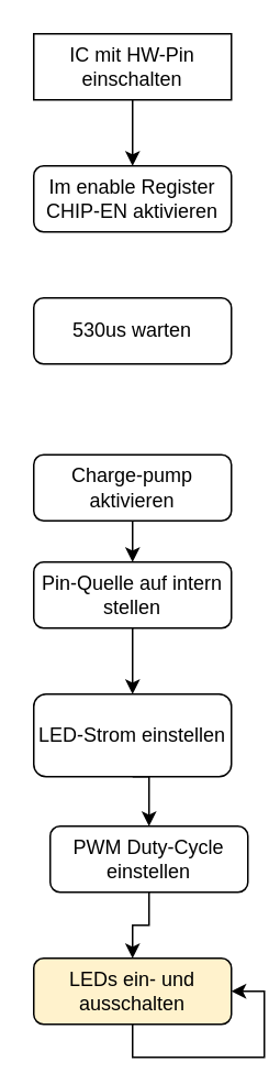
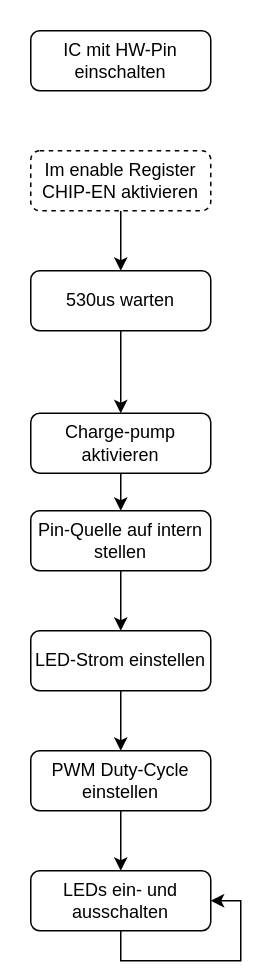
- <mxCell id="3" value="IC mit HW-Pin einschalten" style="whiteSpace=wrap;html=1;rounded=0;" vertex="1" parent="1"><mxGeometry x="20" y="20" width="120" height="40" as="geometry" /></mxCell>
+ <mxCell id="3" value="IC mit HW-Pin einschalten" style="rounded=1;whiteSpace=wrap;html=1;" vertex="1" parent="1"><mxGeometry x="20" y="20" width="120" height="40" as="geometry" /></mxCell>
- <mxCell id="2" style="edgeStyle=orthogonalEdgeStyle;rounded=0;orthogonalLoop=1;jettySize=auto;html=1;exitX=0.5;exitY=1;exitDx=0;exitDy=0;entryX=0.5;entryY=0;entryDx=0;entryDy=0;" edge="1" parent="1" source="3" target="5"><mxGeometry relative="1" as="geometry" /></mxCell>
- <mxCell id="5" value="Im enable Register CHIP-EN aktivieren" style="rounded=1;whiteSpace=wrap;html=1;" vertex="1" parent="1"><mxGeometry x="20" y="100" width="120" height="40" as="geometry" /></mxCell>
+ <mxCell id="5" value="Im enable Register CHIP-EN aktivieren" style="rounded=1;whiteSpace=wrap;html=1;dashed=1;" vertex="1" parent="1"><mxGeometry x="20" y="100" width="120" height="40" as="geometry" /></mxCell>
+ <mxCell id="4" style="edgeStyle=orthogonalEdgeStyle;rounded=0;orthogonalLoop=1;jettySize=auto;html=1;exitX=0.5;exitY=1;exitDx=0;exitDy=0;entryX=0.5;entryY=0;entryDx=0;entryDy=0;" edge="1" parent="1" source="5" target="7"><mxGeometry relative="1" as="geometry" /></mxCell>
+ <mxCell id="6" style="edgeStyle=orthogonalEdgeStyle;rounded=0;orthogonalLoop=1;jettySize=auto;html=1;exitX=0.5;exitY=1;exitDx=0;exitDy=0;entryX=0.5;entryY=0;entryDx=0;entryDy=0;" edge="1" parent="1" source="7" target="14"><mxGeometry relative="1" as="geometry" /></mxCell>
- <mxCell id="9" value="LED-Strom einstellen" style="rounded=1;whiteSpace=wrap;html=1;" vertex="1" parent="1"><mxGeometry x="20" y="420" width="120" height="50" as="geometry" /></mxCell>
+ <mxCell id="9" value="LED-Strom einstellen" style="rounded=1;whiteSpace=wrap;html=1;" vertex="1" parent="1"><mxGeometry x="20" y="420" width="120" height="40" as="geometry" /></mxCell>
- <mxCell id="11" value="PWM Duty-Cycle einstellen" style="rounded=1;whiteSpace=wrap;html=1;" vertex="1" parent="1"><mxGeometry x="30" y="500" width="120" height="40" as="geometry" /></mxCell>
+ <mxCell id="11" value="PWM Duty-Cycle einstellen" style="rounded=1;whiteSpace=wrap;html=1;" vertex="1" parent="1"><mxGeometry x="20" y="500" width="120" height="40" as="geometry" /></mxCell>
- <mxCell id="12" value="LEDs ein- und ausschalten" style="rounded=1;whiteSpace=wrap;html=1;fillColor=#fff2cc;" vertex="1" parent="1"><mxGeometry x="20" y="580" width="120" height="40" as="geometry" /></mxCell>
+ <mxCell id="12" value="LEDs ein- und ausschalten" style="rounded=1;whiteSpace=wrap;html=1;" vertex="1" parent="1"><mxGeometry x="20" y="580" width="120" height="40" as="geometry" /></mxCell>
